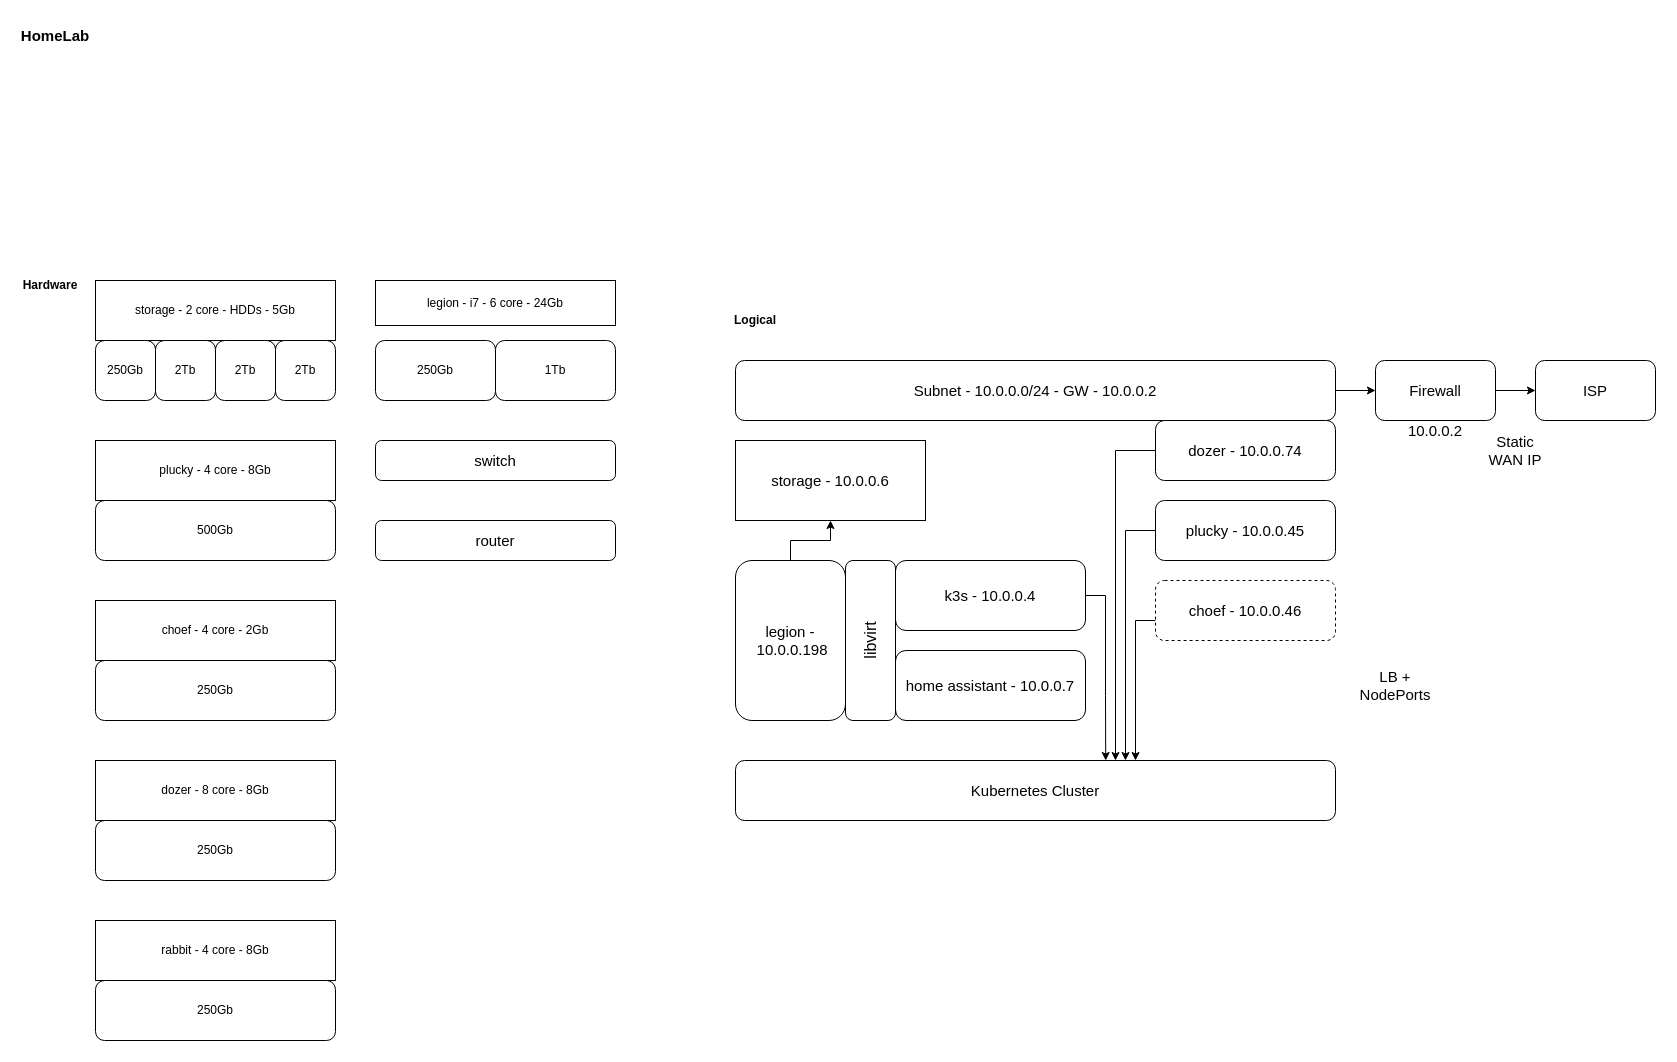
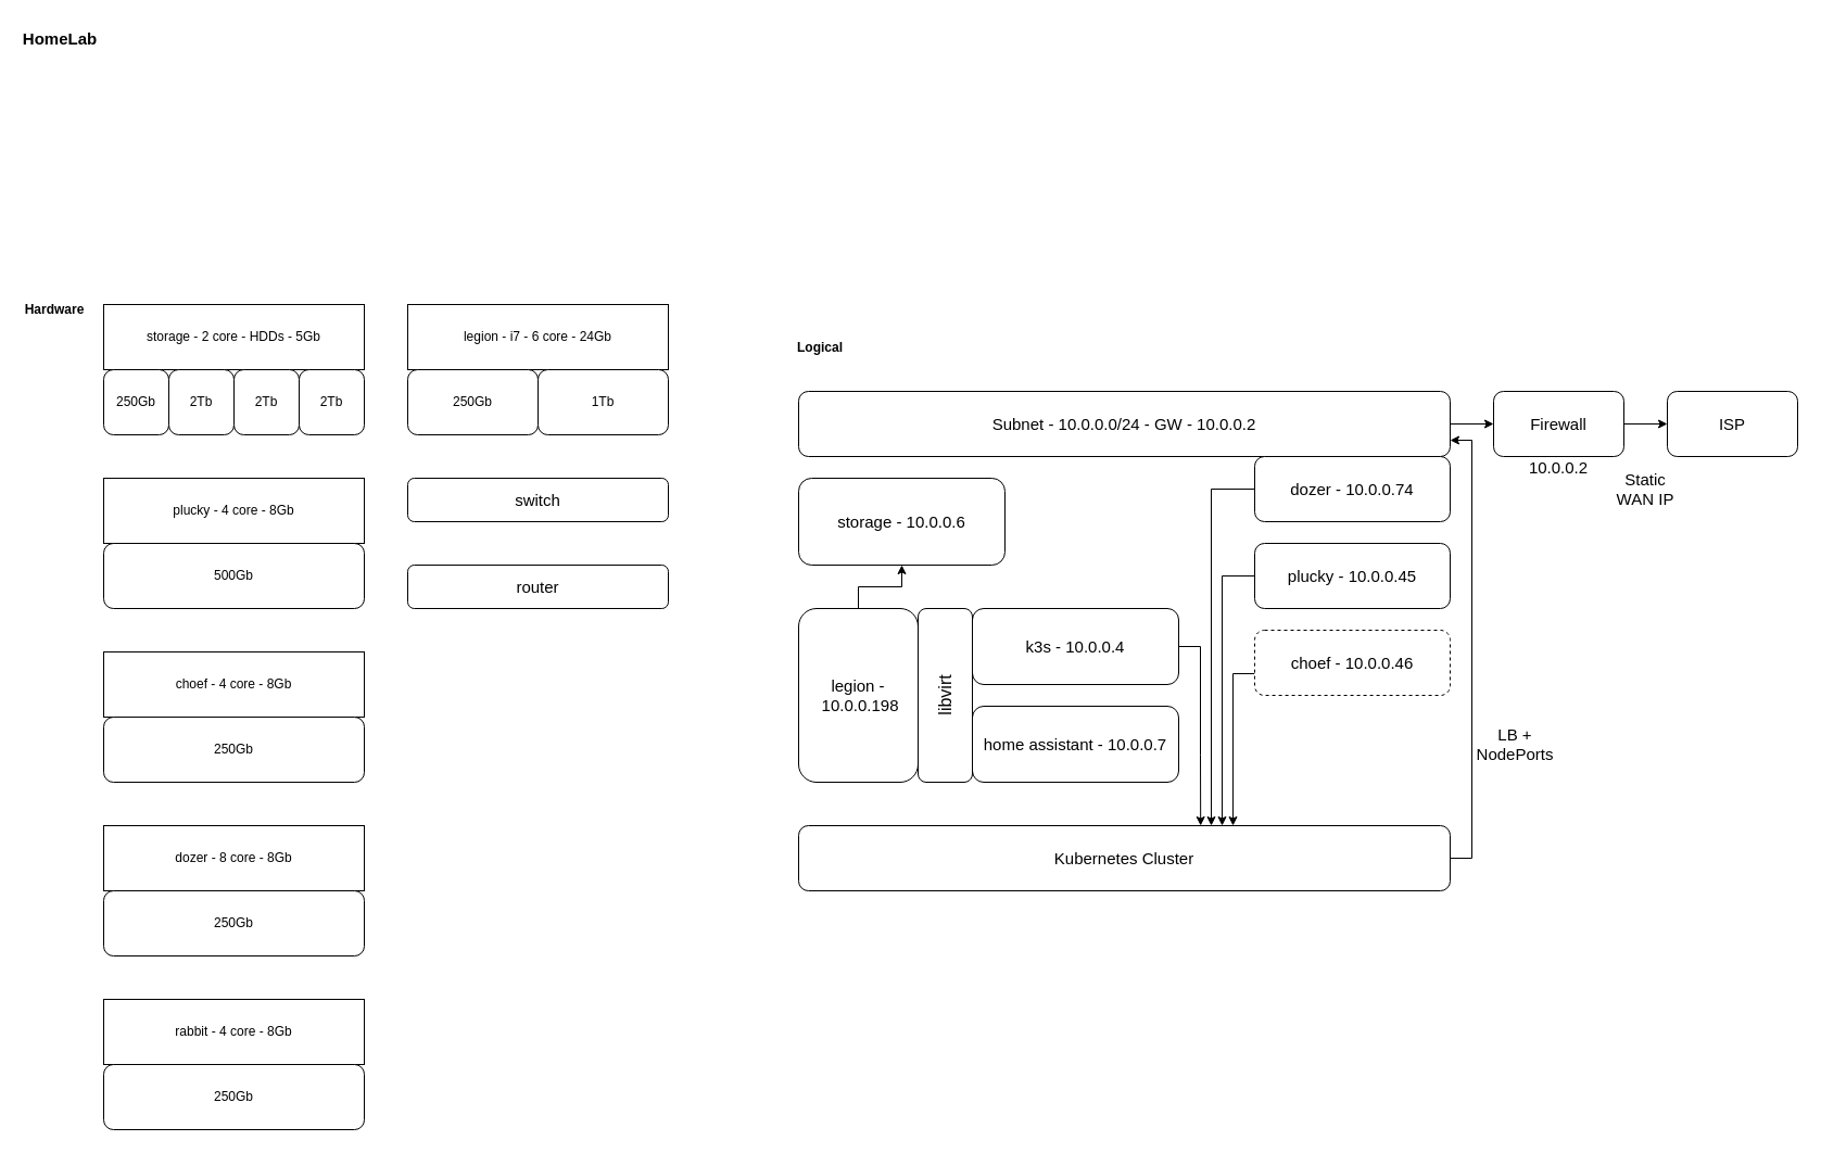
- <mxCell id="8" value="legion - i7 - 6 core - 24Gb" style="rounded=0;whiteSpace=wrap;html=1;" parent="1" vertex="1"><mxGeometry x="375" y="280" width="240" height="45" as="geometry" /></mxCell>
+ <mxCell id="8" value="legion - i7 - 6 core - 24Gb" style="rounded=0;whiteSpace=wrap;html=1;" parent="1" vertex="1"><mxGeometry x="375" y="280" width="240" height="60" as="geometry" /></mxCell>
- <mxCell id="25" value="storage -&amp;nbsp;10.0.0.6" style="whiteSpace=wrap;html=1;fontSize=15;rounded=0;" parent="1" vertex="1"><mxGeometry x="735" y="440" width="190" height="80" as="geometry" /></mxCell>
+ <mxCell id="25" value="storage -&amp;nbsp;10.0.0.6" style="rounded=1;whiteSpace=wrap;html=1;fontSize=15;" parent="1" vertex="1"><mxGeometry x="735" y="440" width="190" height="80" as="geometry" /></mxCell>
+ <mxCell id="38" style="edgeStyle=orthogonalEdgeStyle;rounded=0;orthogonalLoop=1;jettySize=auto;html=1;entryX=1;entryY=0.75;entryDx=0;entryDy=0;fontSize=15;" parent="1" source="39" target="24" edge="1"><mxGeometry relative="1" as="geometry"><Array as="points"><mxPoint x="1355" y="790" /><mxPoint x="1355" y="405" /></Array></mxGeometry></mxCell>
- <mxCell id="14" value="choef - 4 core - 2Gb" style="rounded=0;whiteSpace=wrap;html=1;" parent="1" vertex="1"><mxGeometry x="95" y="600" width="240" height="60" as="geometry" /></mxCell>
+ <mxCell id="14" value="choef - 4 core - 8Gb" style="rounded=0;whiteSpace=wrap;html=1;" parent="1" vertex="1"><mxGeometry x="95" y="600" width="240" height="60" as="geometry" /></mxCell>
